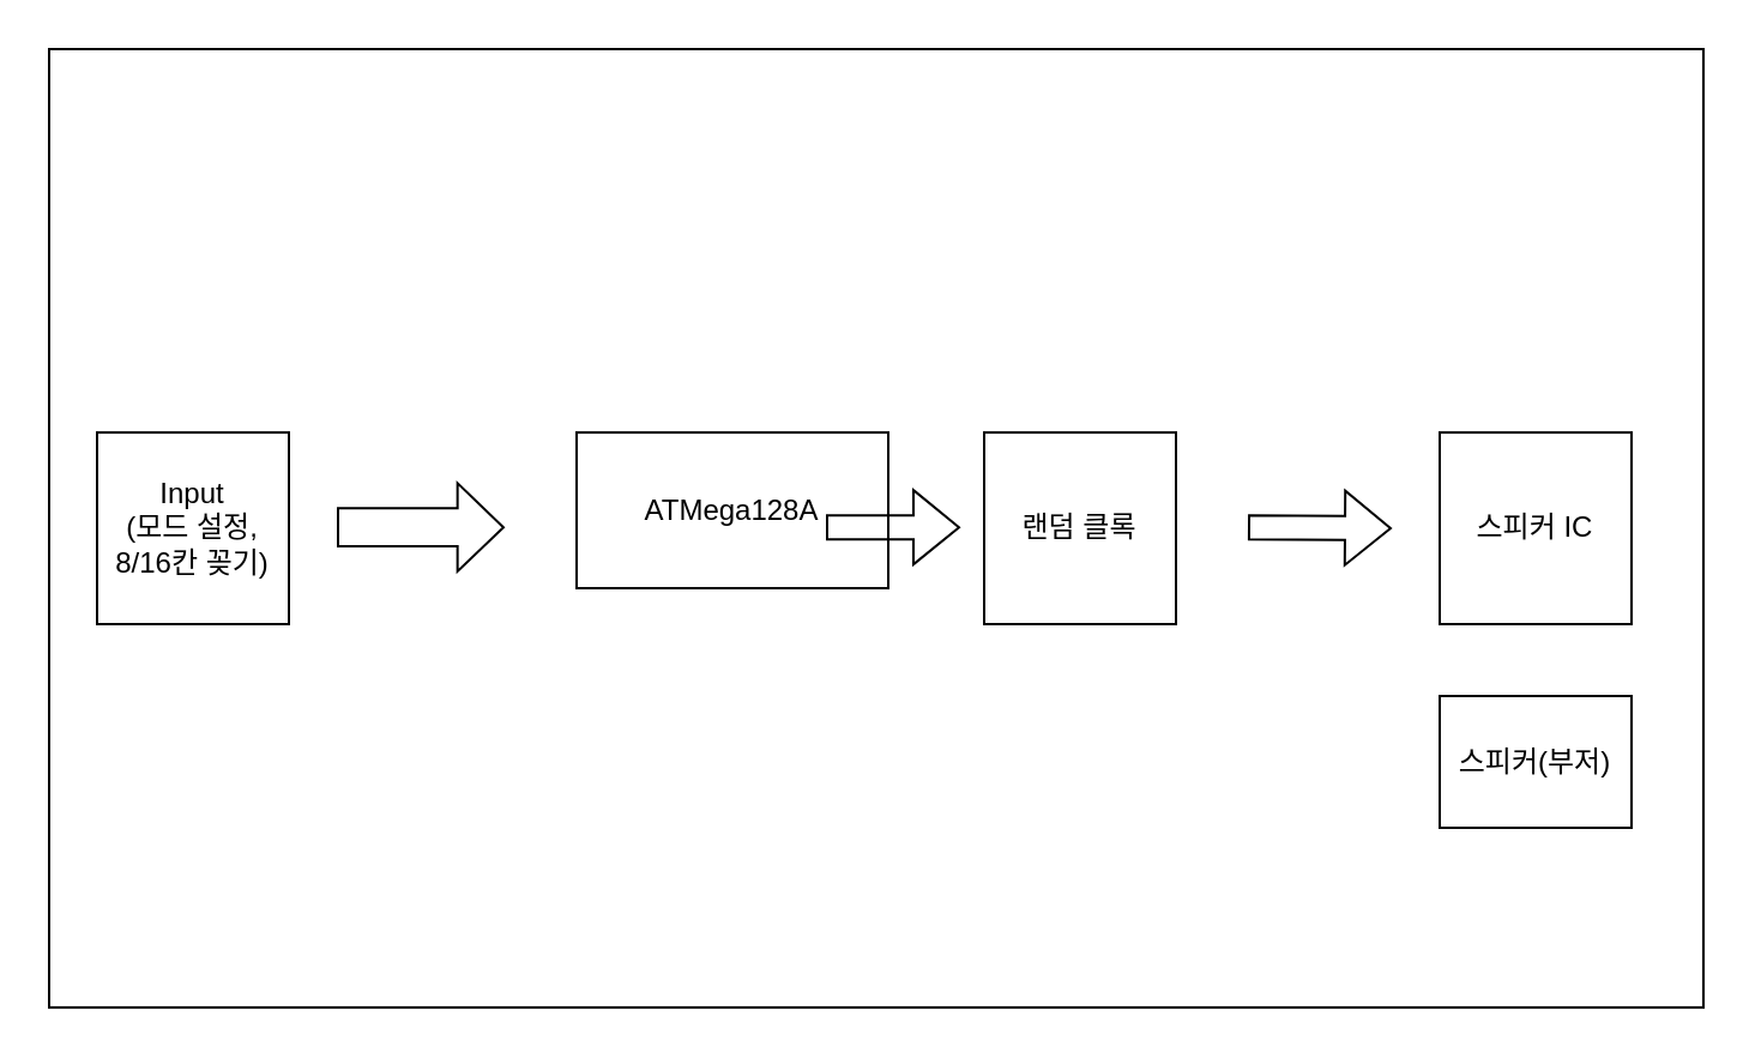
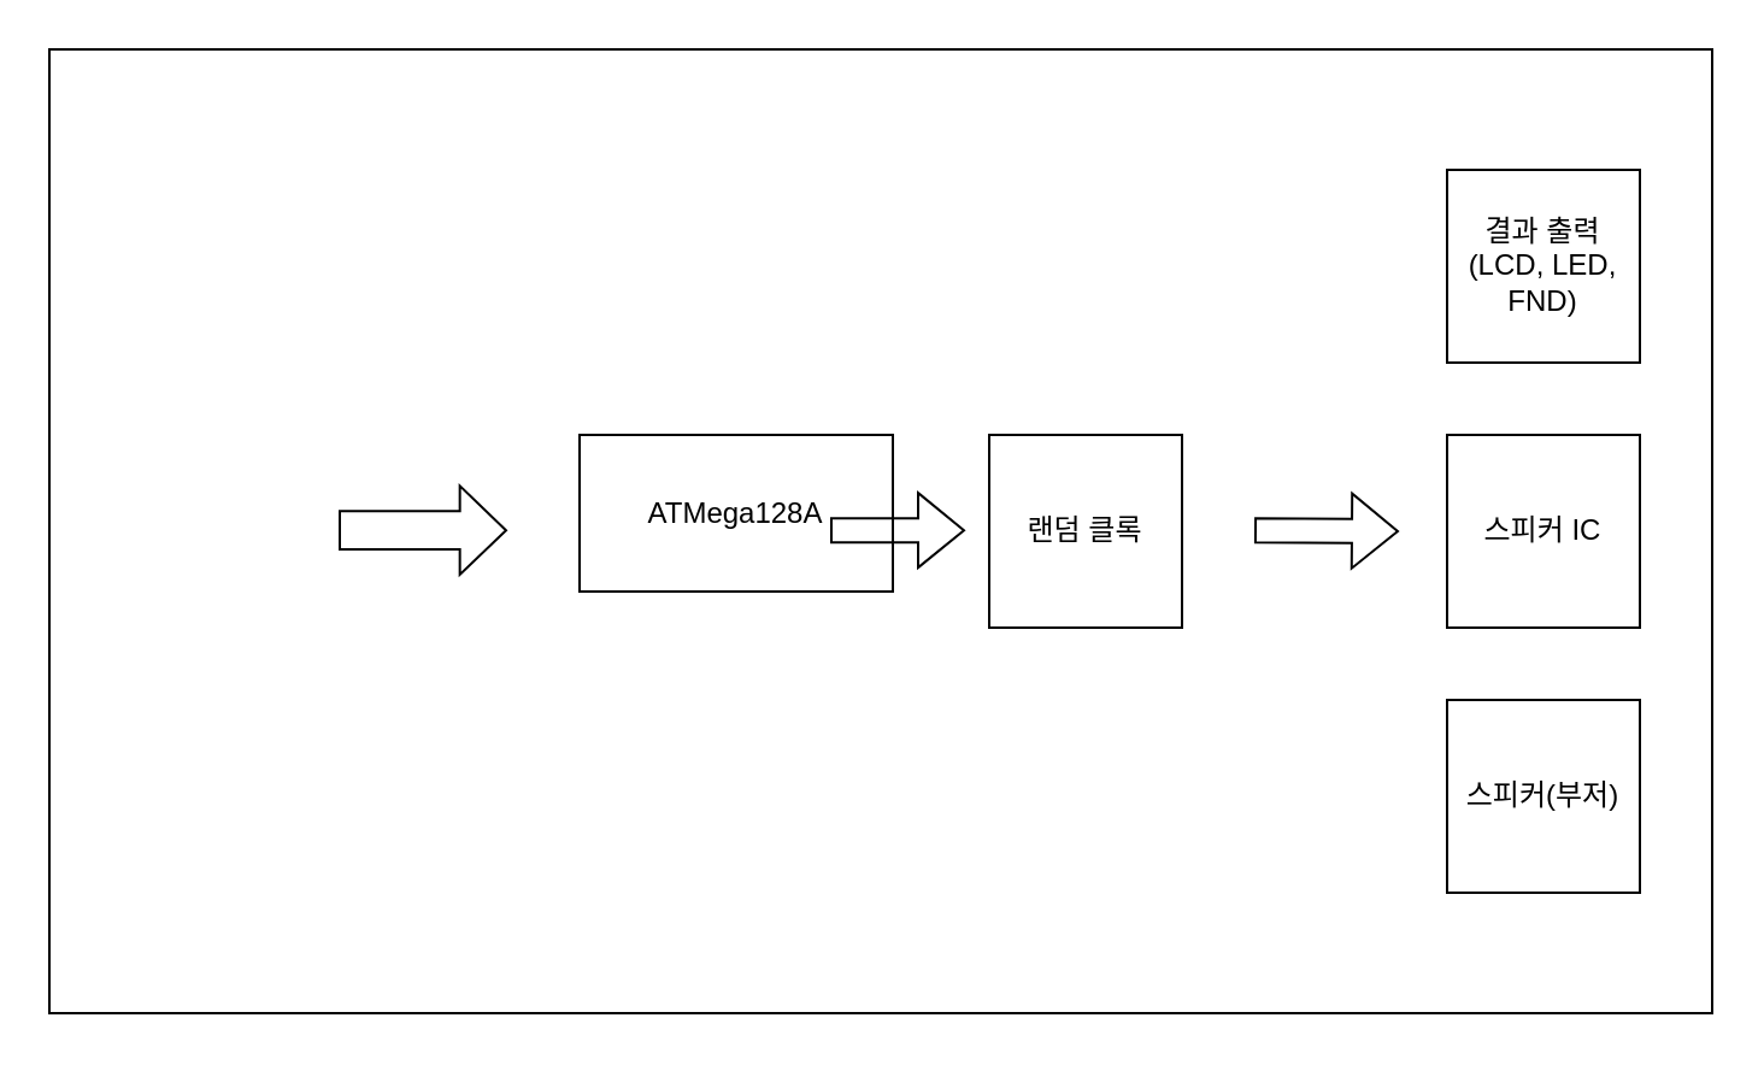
+ <mxCell id="9" value="결과 출력&lt;br&gt;(LCD, LED, FND)" style="whiteSpace=wrap;html=1;aspect=fixed;" vertex="1" parent="1"><mxGeometry x="600" y="70" width="80" height="80" as="geometry" /></mxCell>
- <mxCell id="3" value="Input&lt;br&gt;(모드 설정,&lt;br&gt;8/16칸 꽂기)" style="whiteSpace=wrap;html=1;aspect=fixed;" vertex="1" parent="1"><mxGeometry x="40" y="180" width="80" height="80" as="geometry" /></mxCell>
- <mxCell id="10" value="스피커(부저)" style="whiteSpace=wrap;html=1;aspect=fixed;" vertex="1" parent="1"><mxGeometry x="600" y="290" width="80" height="55" as="geometry" /></mxCell>
+ <mxCell id="10" value="스피커(부저)" style="whiteSpace=wrap;html=1;aspect=fixed;" vertex="1" parent="1"><mxGeometry x="600" y="290" width="80" height="80" as="geometry" /></mxCell>
